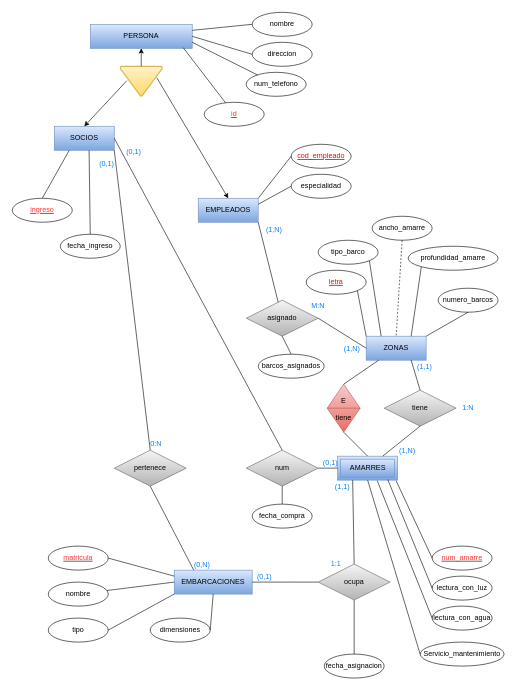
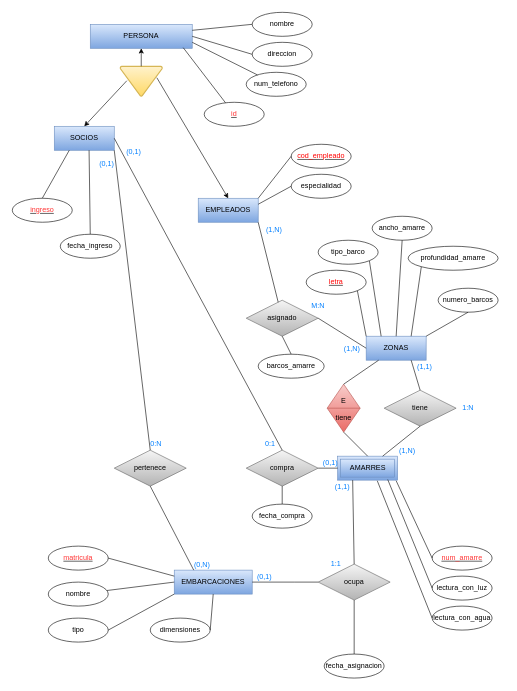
- <mxCell id="84" value="" style="endArrow=none;html=1;rounded=0;exitX=0.5;exitY=1;exitDx=0;exitDy=0;entryX=0.5;entryY=0;entryDx=0;entryDy=0;dashed=1;" parent="1" source="82" target="5" edge="1"><mxGeometry relative="1" as="geometry"><mxPoint x="350" y="530" as="sourcePoint" /><mxPoint x="510" y="530" as="targetPoint" /></mxGeometry></mxCell>
+ <mxCell id="84" value="" style="endArrow=none;html=1;rounded=0;exitX=0.5;exitY=1;exitDx=0;exitDy=0;entryX=0.5;entryY=0;entryDx=0;entryDy=0;" parent="1" source="82" target="5" edge="1"><mxGeometry relative="1" as="geometry"><mxPoint x="350" y="530" as="sourcePoint" /><mxPoint x="510" y="530" as="targetPoint" /></mxGeometry></mxCell>
- <mxCell id="89" value="barcos_asignados" style="ellipse;whiteSpace=wrap;html=1;align=center;" parent="1" vertex="1"><mxGeometry x="430" y="590" width="110" height="40" as="geometry" /></mxCell>
+ <mxCell id="89" value="barcos_amarre" style="ellipse;whiteSpace=wrap;html=1;align=center;" parent="1" vertex="1"><mxGeometry x="430" y="590" width="110" height="40" as="geometry" /></mxCell>
+ <mxCell id="68" value="&lt;span style=&quot;color: rgb(0 , 127 , 255) ; text-align: right&quot;&gt;0:1&lt;/span&gt;" style="text;html=1;strokeColor=none;fillColor=none;align=center;verticalAlign=middle;whiteSpace=wrap;rounded=0;" parent="1" vertex="1"><mxGeometry x="430" y="730" width="40" height="20" as="geometry" /></mxCell>
- <mxCell id="45" value="num" style="shape=rhombus;perimeter=rhombusPerimeter;whiteSpace=wrap;html=1;align=center;fillColor=#f5f5f5;strokeColor=#666666;gradientColor=#b3b3b3;" parent="1" vertex="1"><mxGeometry x="410" y="750" width="120" height="60" as="geometry" /></mxCell>
+ <mxCell id="45" value="compra" style="shape=rhombus;perimeter=rhombusPerimeter;whiteSpace=wrap;html=1;align=center;fillColor=#f5f5f5;strokeColor=#666666;gradientColor=#b3b3b3;" parent="1" vertex="1"><mxGeometry x="410" y="750" width="120" height="60" as="geometry" /></mxCell>
- <mxCell id="37" value="" style="endArrow=none;html=1;rounded=0;entryX=0;entryY=0.5;entryDx=0;entryDy=0;exitX=0.5;exitY=1;exitDx=0;exitDy=0;" parent="1" source="3" target="34" edge="1"><mxGeometry relative="1" as="geometry"><mxPoint x="370" y="600" as="sourcePoint" /><mxPoint x="530" y="600" as="targetPoint" /></mxGeometry></mxCell>
- <mxCell id="34" value="Servicio_mantenimiento" style="ellipse;whiteSpace=wrap;html=1;align=center;" parent="1" vertex="1"><mxGeometry x="700" y="1070" width="140" height="40" as="geometry" /></mxCell>
